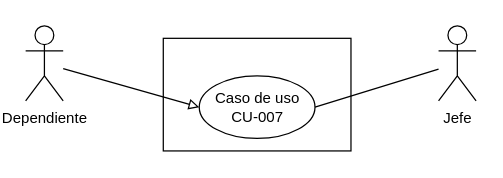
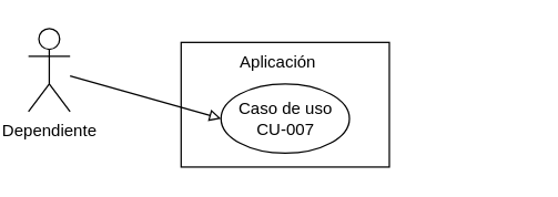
+ <mxCell id="6" value="Aplicación" style="text;html=1;align=center;verticalAlign=middle;whiteSpace=wrap;rounded=0;" vertex="1" parent="1"><mxGeometry x="170" y="30" width="60" height="30" as="geometry" /></mxCell>
- <mxCell id="5" value="Jefe" style="shape=umlActor;verticalLabelPosition=bottom;verticalAlign=top;html=1;outlineConnect=0;" vertex="1" parent="1"><mxGeometry x="350" y="20" width="30" height="60" as="geometry" /></mxCell>
- <mxCell id="4" style="rounded=0;orthogonalLoop=1;jettySize=auto;html=1;entryX=1;entryY=0.5;entryDx=0;entryDy=0;strokeColor=default;endArrow=none;endFill=0;" edge="1" parent="1" source="5" target="7"><mxGeometry relative="1" as="geometry" /></mxCell>
